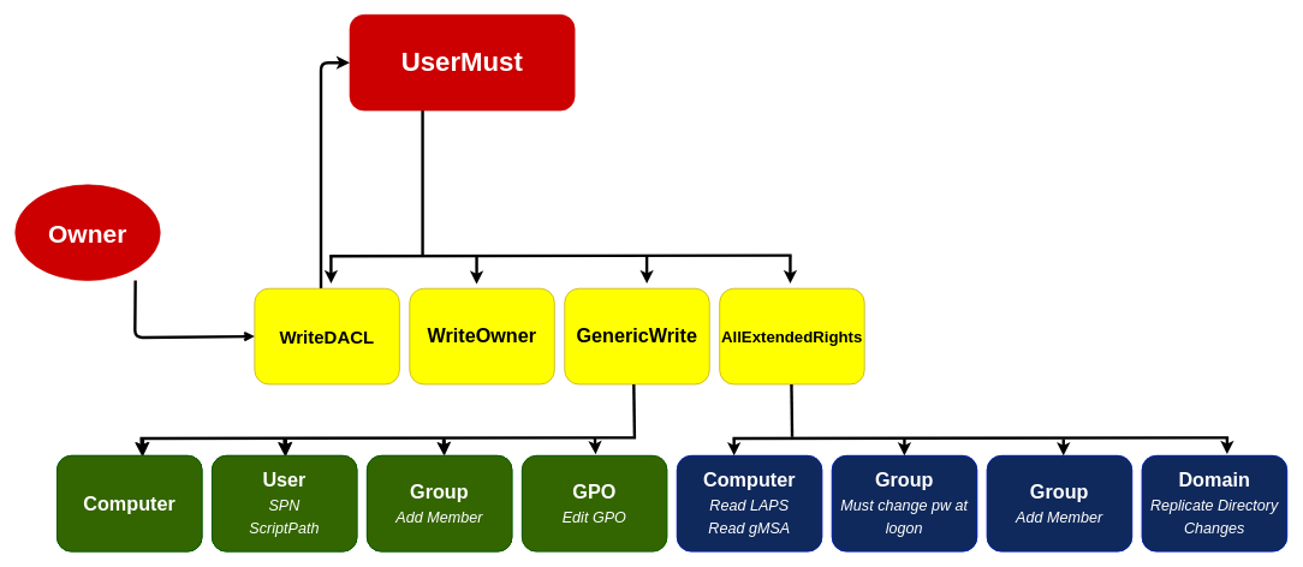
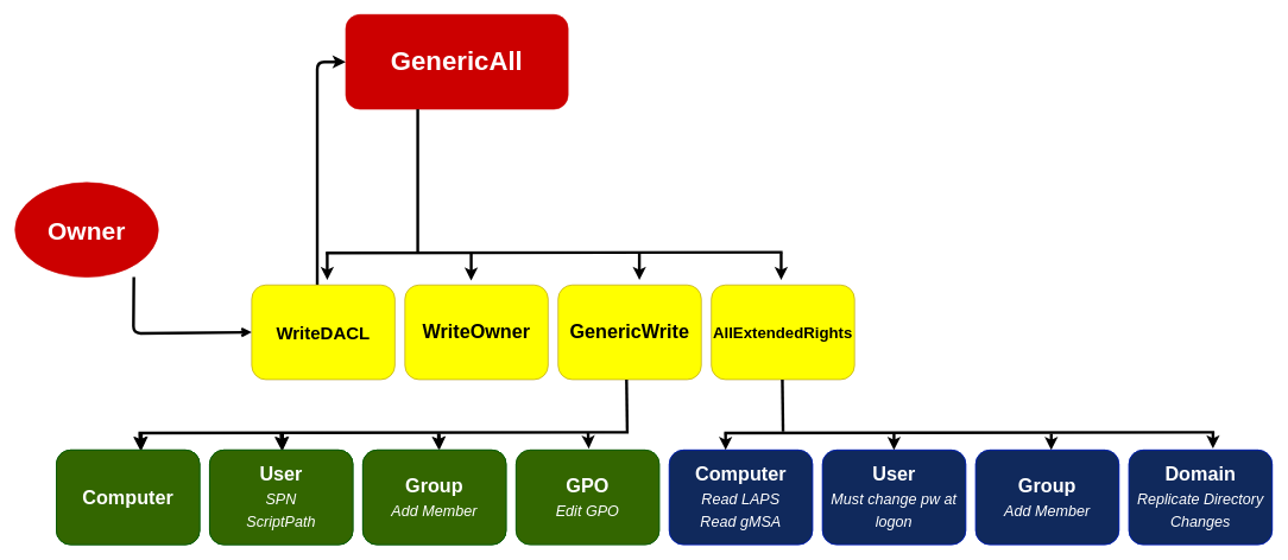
- <mxCell id="17" value="&lt;b&gt;&lt;font style=&quot;font-size: 37px;&quot;&gt;UserMust&lt;/font&gt;&lt;/b&gt;" style="rounded=1;whiteSpace=wrap;html=1;fillColor=#CC0000;fontColor=#ffffff;strokeColor=#CC0000;" vertex="1" parent="1"><mxGeometry x="484" y="20" width="312" height="133" as="geometry" /></mxCell>
+ <mxCell id="17" value="&lt;b&gt;&lt;font style=&quot;font-size: 37px;&quot;&gt;GenericAll&lt;/font&gt;&lt;/b&gt;" style="rounded=1;whiteSpace=wrap;html=1;fillColor=#CC0000;fontColor=#ffffff;strokeColor=#CC0000;" vertex="1" parent="1"><mxGeometry x="484" y="20" width="312" height="133" as="geometry" /></mxCell>
- <mxCell id="20" value="Group&lt;font style=&quot;&quot;&gt;&lt;i style=&quot;font-weight: normal;&quot;&gt;&lt;br style=&quot;&quot;&gt;&lt;font style=&quot;font-size: 21px;&quot;&gt;Must change pw at logon&lt;/font&gt;&lt;/i&gt;&lt;/font&gt;" style="rounded=1;whiteSpace=wrap;html=1;fillColor=#10295C;fontColor=#ffffff;strokeColor=#001DBC;fontSize=27;fontStyle=1" vertex="1" parent="1"><mxGeometry x="1153" y="632" width="201" height="133" as="geometry" /></mxCell>
+ <mxCell id="20" value="User&lt;font style=&quot;&quot;&gt;&lt;i style=&quot;font-weight: normal;&quot;&gt;&lt;br style=&quot;&quot;&gt;&lt;font style=&quot;font-size: 21px;&quot;&gt;Must change pw at logon&lt;/font&gt;&lt;/i&gt;&lt;/font&gt;" style="rounded=1;whiteSpace=wrap;html=1;fillColor=#10295C;fontColor=#ffffff;strokeColor=#001DBC;fontSize=27;fontStyle=1" vertex="1" parent="1"><mxGeometry x="1153" y="632" width="201" height="133" as="geometry" /></mxCell>
